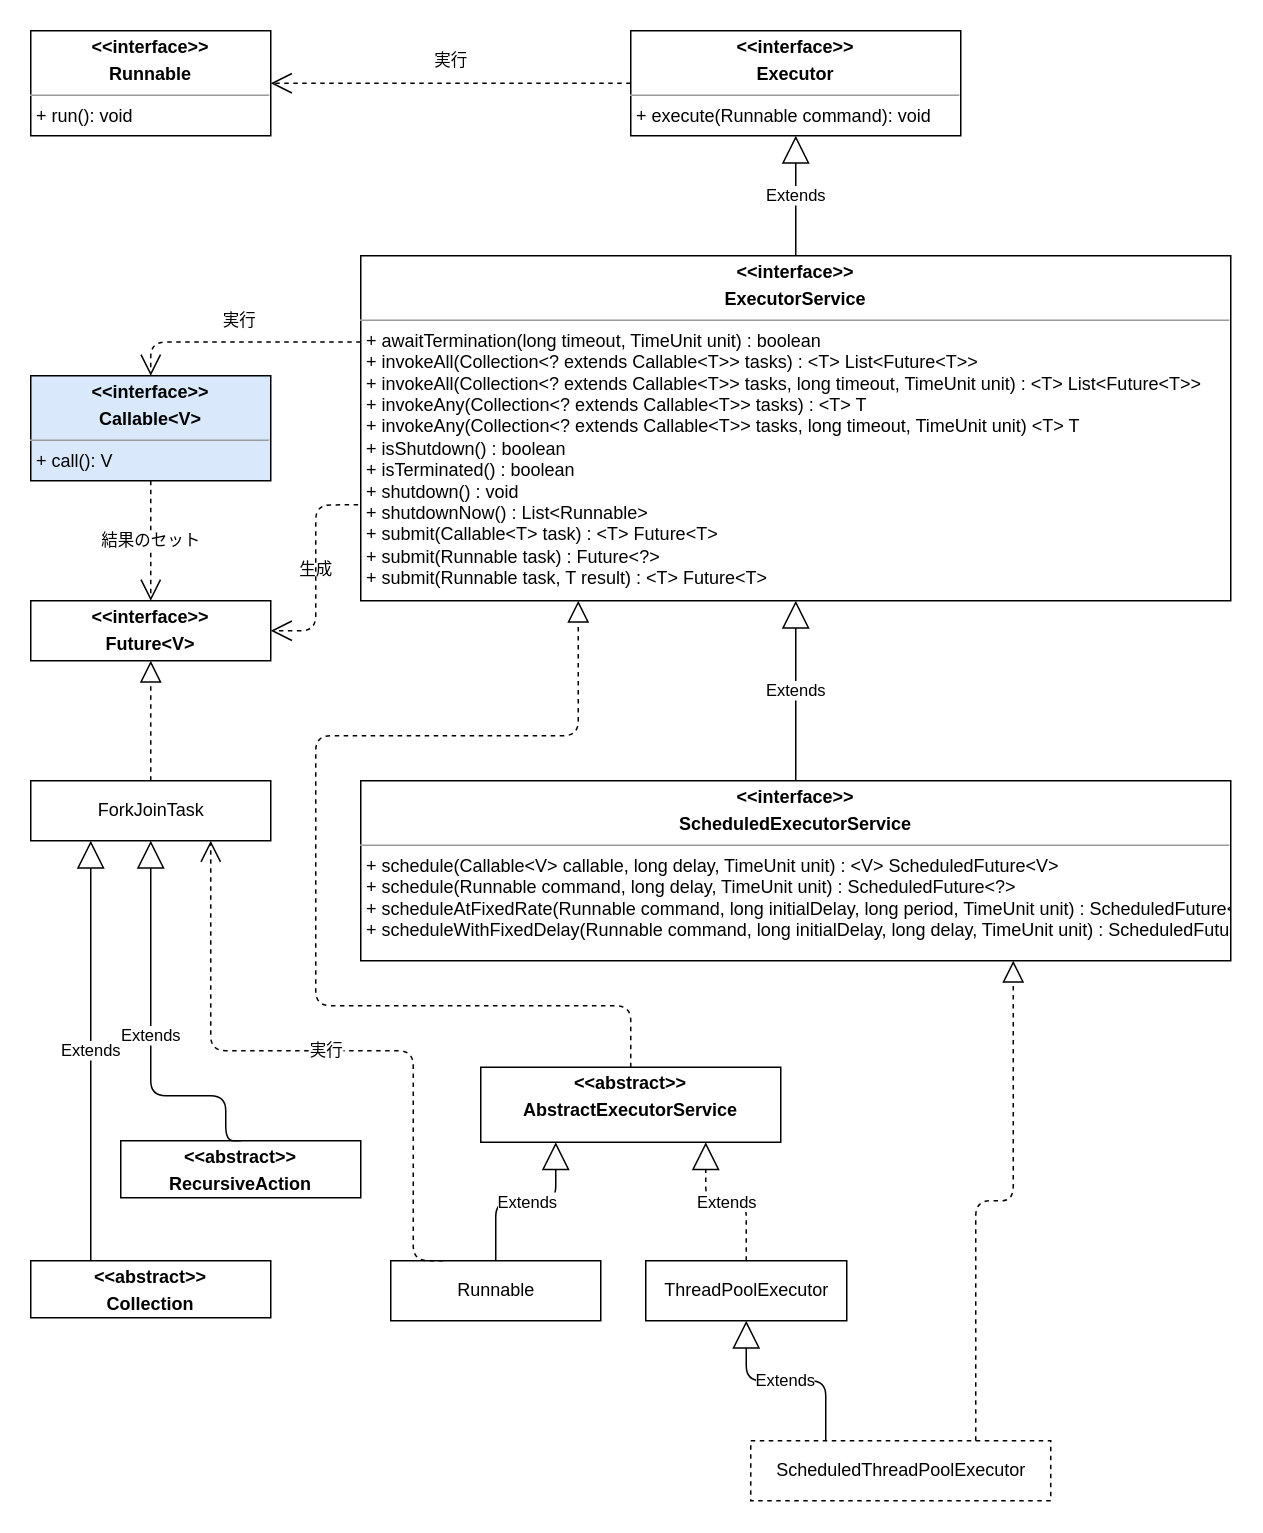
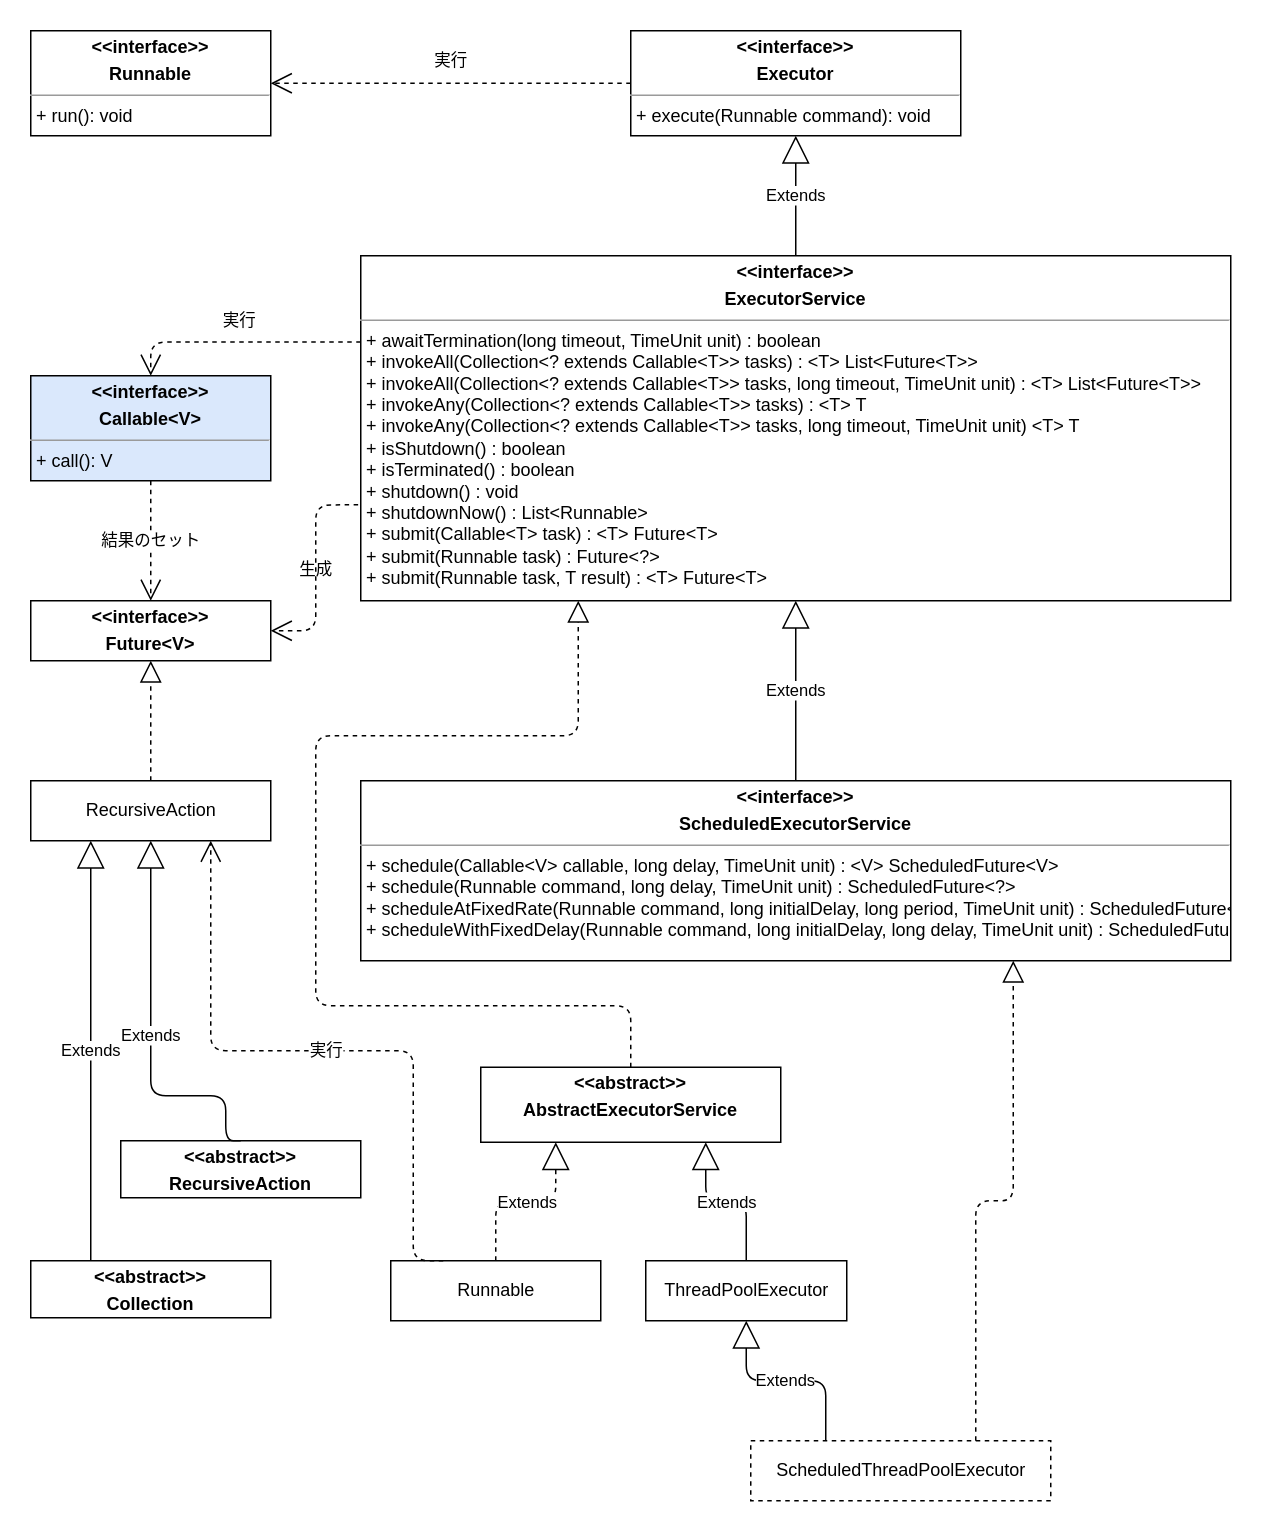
- <mxCell id="21" value="ForkJoinTask" style="html=1;" parent="1" vertex="1"><mxGeometry x="20" y="520" width="160" height="40" as="geometry" /></mxCell>
+ <mxCell id="21" value="RecursiveAction" style="html=1;" parent="1" vertex="1"><mxGeometry x="20" y="520" width="160" height="40" as="geometry" /></mxCell>
- <mxCell id="5" value="Extends" style="endArrow=block;endSize=16;endFill=0;html=1;exitX=0.5;exitY=0;exitDx=0;exitDy=0;edgeStyle=orthogonalEdgeStyle;entryX=0.25;entryY=1;entryDx=0;entryDy=0;" parent="1" source="4" target="12" edge="1"><mxGeometry width="160" relative="1" as="geometry"><mxPoint x="786" y="1092" as="sourcePoint" /><mxPoint x="620" y="1002" as="targetPoint" /></mxGeometry></mxCell>
+ <mxCell id="5" value="Extends" style="endArrow=block;endSize=16;endFill=0;html=1;exitX=0.5;exitY=0;exitDx=0;exitDy=0;edgeStyle=orthogonalEdgeStyle;entryX=0.25;entryY=1;entryDx=0;entryDy=0;dashed=1;" parent="1" source="4" target="12" edge="1"><mxGeometry width="160" relative="1" as="geometry"><mxPoint x="786" y="1092" as="sourcePoint" /><mxPoint x="620" y="1002" as="targetPoint" /></mxGeometry></mxCell>
- <mxCell id="7" value="Extends" style="endArrow=block;endSize=16;endFill=0;html=1;entryX=0.75;entryY=1;entryDx=0;entryDy=0;exitX=0.5;exitY=0;exitDx=0;exitDy=0;edgeStyle=orthogonalEdgeStyle;dashed=1;" parent="1" source="6" target="12" edge="1"><mxGeometry width="160" relative="1" as="geometry"><mxPoint x="786" y="1092" as="sourcePoint" /><mxPoint x="720" y="1002" as="targetPoint" /></mxGeometry></mxCell>
+ <mxCell id="7" value="Extends" style="endArrow=block;endSize=16;endFill=0;html=1;entryX=0.75;entryY=1;entryDx=0;entryDy=0;exitX=0.5;exitY=0;exitDx=0;exitDy=0;edgeStyle=orthogonalEdgeStyle;" parent="1" source="6" target="12" edge="1"><mxGeometry width="160" relative="1" as="geometry"><mxPoint x="786" y="1092" as="sourcePoint" /><mxPoint x="720" y="1002" as="targetPoint" /></mxGeometry></mxCell>
